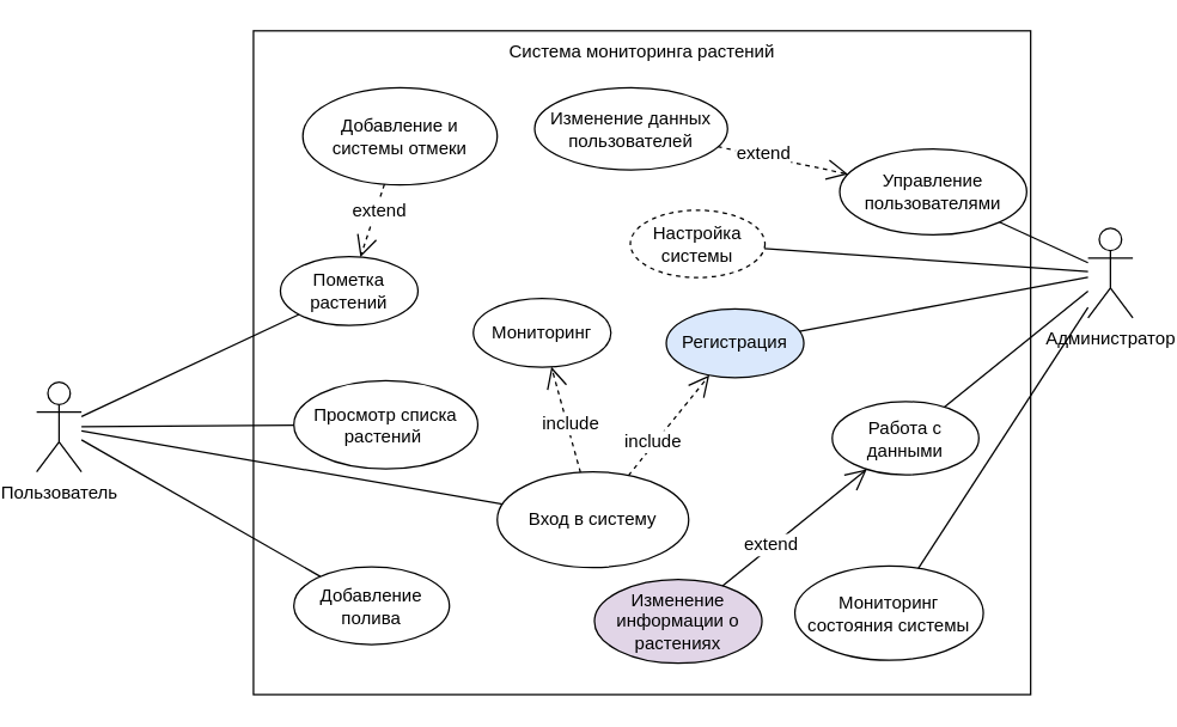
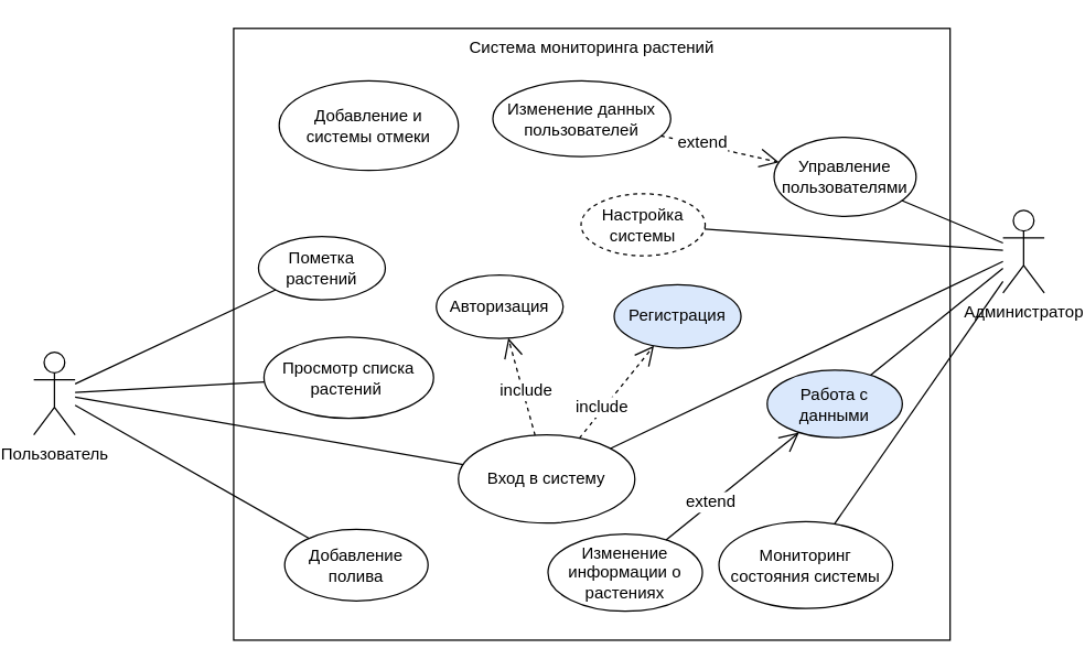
- <mxCell id="9" value="Управление пользователями" style="ellipse;whiteSpace=wrap;html=1;" parent="1" vertex="1"><mxGeometry x="557" y="99" width="125" height="57.39" as="geometry" /></mxCell>
+ <mxCell id="9" value="Управление пользователями" style="ellipse;whiteSpace=wrap;html=1;" parent="1" vertex="1"><mxGeometry x="557" y="99" width="103" height="57.39" as="geometry" /></mxCell>
- <mxCell id="35" value="" style="endArrow=open;endSize=12;dashed=1;html=1;rounded=0;strokeColor=default;align=center;verticalAlign=middle;fontFamily=Helvetica;fontSize=12;fontColor=default;labelBackgroundColor=default;edgeStyle=none;curved=1;" parent="1" source="13" target="6" edge="1"><mxGeometry width="160" relative="1" as="geometry"><mxPoint x="522" y="373" as="sourcePoint" /><mxPoint x="595" y="339" as="targetPoint" /></mxGeometry></mxCell>
- <mxCell id="36" value="extend" style="edgeLabel;html=1;align=center;verticalAlign=middle;resizable=0;points=[];fontSize=12;fontFamily=Helvetica;fontColor=default;labelBackgroundColor=default;" parent="35" vertex="1" connectable="0"><mxGeometry x="-0.317" y="2" relative="1" as="geometry"><mxPoint as="offset" /></mxGeometry></mxCell>
- <mxCell id="14" style="edgeStyle=none;curved=1;rounded=0;orthogonalLoop=1;jettySize=auto;html=1;fontSize=12;startSize=8;endSize=8;endArrow=none;startFill=0;" parent="1" source="3" target="23" edge="1"><mxGeometry relative="1" as="geometry" /></mxCell>
+ <mxCell id="14" style="edgeStyle=none;curved=1;rounded=0;orthogonalLoop=1;jettySize=auto;html=1;fontSize=12;startSize=8;endSize=8;endArrow=none;startFill=0;" parent="1" source="3" target="5" edge="1"><mxGeometry relative="1" as="geometry" /></mxCell>
- <mxCell id="24" value="Мониторинг" style="ellipse;whiteSpace=wrap;html=1;" parent="1" vertex="1"><mxGeometry x="312" y="199" width="92" height="46" as="geometry" /></mxCell>
+ <mxCell id="24" value="Авторизация" style="ellipse;whiteSpace=wrap;html=1;" parent="1" vertex="1"><mxGeometry x="312" y="199" width="92" height="46" as="geometry" /></mxCell>
- <mxCell id="7" value="Просмотр списка растений&amp;nbsp;" style="ellipse;whiteSpace=wrap;html=1;" parent="1" vertex="1"><mxGeometry x="192" y="254" width="123" height="59" as="geometry" /></mxCell>
+ <mxCell id="7" value="Просмотр списка растений&amp;nbsp;" style="ellipse;whiteSpace=wrap;html=1;" parent="1" vertex="1"><mxGeometry x="187" y="244" width="123" height="59" as="geometry" /></mxCell>
- <mxCell id="11" value="Работа с данными" style="ellipse;whiteSpace=wrap;html=1;" parent="1" vertex="1"><mxGeometry x="552" y="268" width="98" height="49" as="geometry" /></mxCell>
+ <mxCell id="11" value="Работа с данными" style="ellipse;whiteSpace=wrap;html=1;fillColor=#dae8fc;" parent="1" vertex="1"><mxGeometry x="552" y="268" width="98" height="49" as="geometry" /></mxCell>
- <mxCell id="8" value="Добавление полива" style="ellipse;whiteSpace=wrap;html=1;" parent="1" vertex="1"><mxGeometry x="192" y="378.5" width="104" height="52" as="geometry" /></mxCell>
+ <mxCell id="8" value="Добавление полива" style="ellipse;whiteSpace=wrap;html=1;" parent="1" vertex="1"><mxGeometry x="202" y="383.5" width="104" height="52" as="geometry" /></mxCell>
- <mxCell id="12" value="Мониторинг состояния системы" style="ellipse;whiteSpace=wrap;html=1;" parent="1" vertex="1"><mxGeometry x="527" y="378" width="126" height="63" as="geometry" /></mxCell>
+ <mxCell id="12" value="Мониторинг состояния системы" style="ellipse;whiteSpace=wrap;html=1;" parent="1" vertex="1"><mxGeometry x="517" y="378" width="126" height="63" as="geometry" /></mxCell>
- <mxCell id="29" value="Изменение информации о растениях" style="ellipse;whiteSpace=wrap;html=1;fillColor=#e1d5e7;" parent="1" vertex="1"><mxGeometry x="393" y="387" width="112" height="56" as="geometry" /></mxCell>
+ <mxCell id="29" value="Изменение информации о растениях" style="ellipse;whiteSpace=wrap;html=1;" parent="1" vertex="1"><mxGeometry x="393" y="387" width="112" height="56" as="geometry" /></mxCell>
